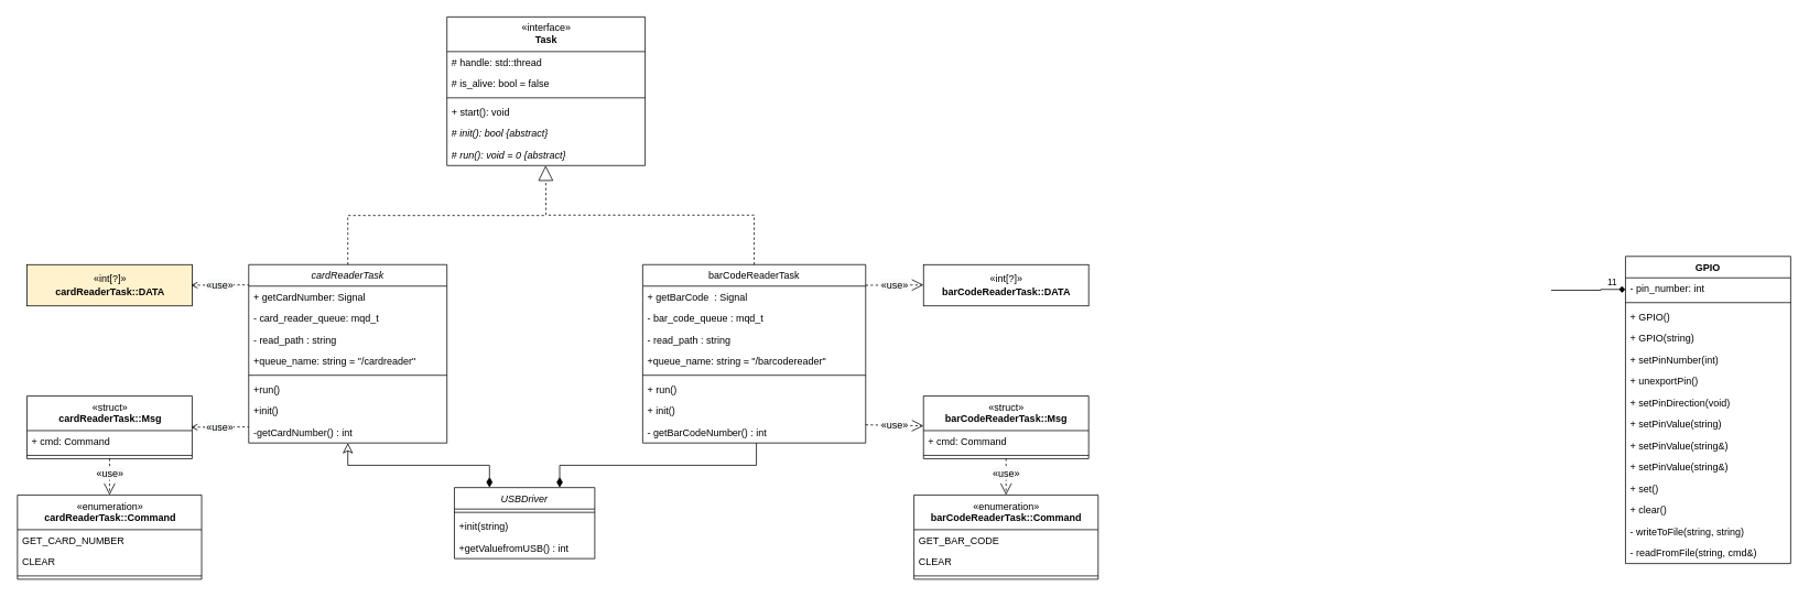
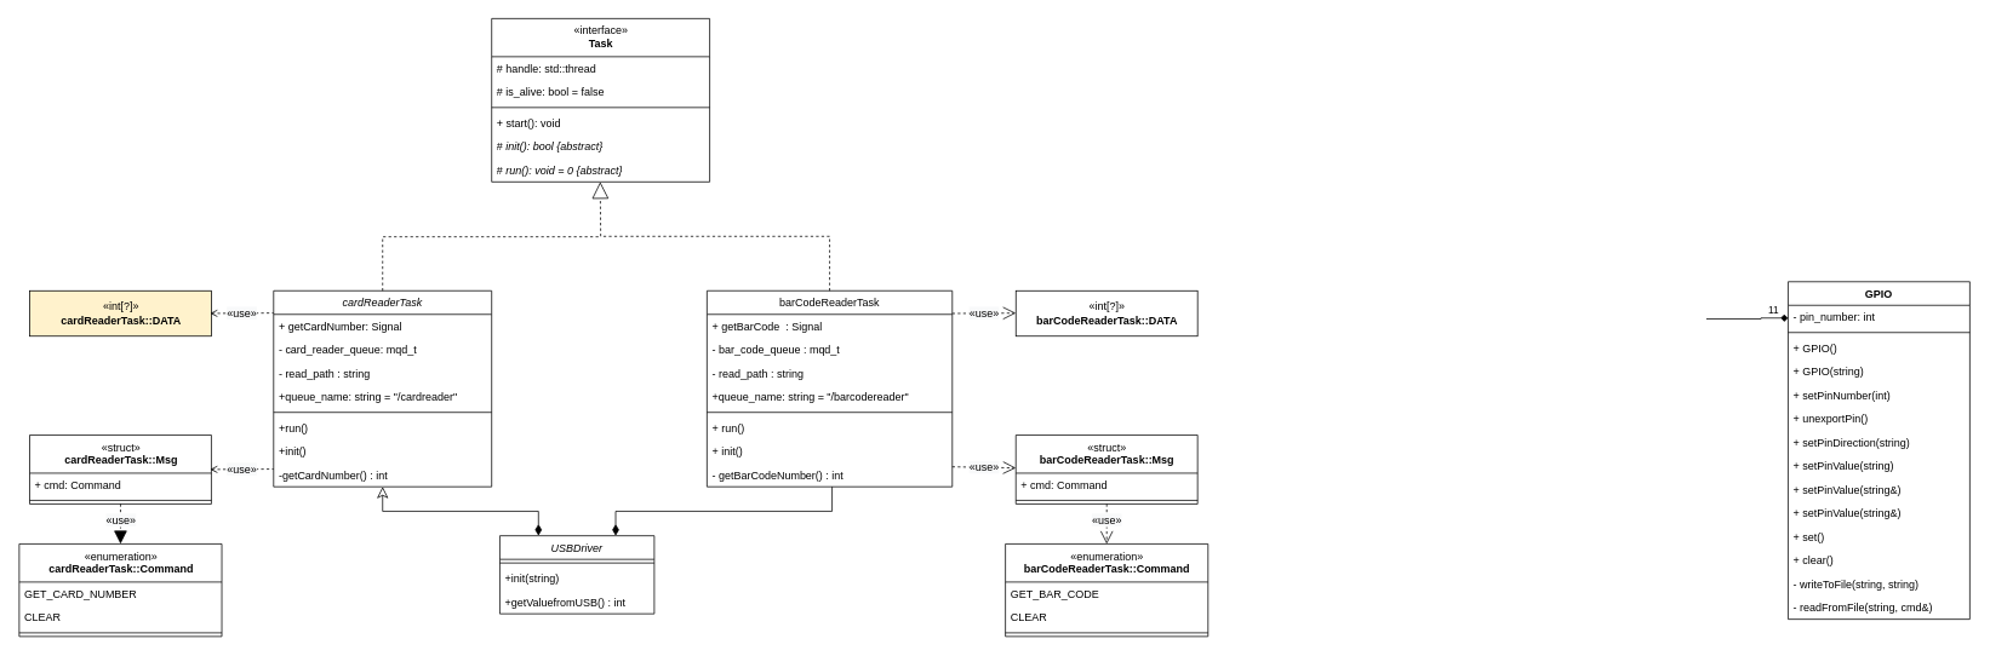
- <mxCell id="42" value="+ setPinDirection(void)" style="text;strokeColor=none;fillColor=none;align=left;verticalAlign=top;spacingLeft=4;spacingRight=4;overflow=hidden;rotatable=0;points=[[0,0.5],[1,0.5]];portConstraint=eastwest;" vertex="1" parent="35"><mxGeometry y="164" width="200" height="26" as="geometry" /></mxCell>
+ <mxCell id="42" value="+ setPinDirection(string)" style="text;strokeColor=none;fillColor=none;align=left;verticalAlign=top;spacingLeft=4;spacingRight=4;overflow=hidden;rotatable=0;points=[[0,0.5],[1,0.5]];portConstraint=eastwest;" vertex="1" parent="35"><mxGeometry y="164" width="200" height="26" as="geometry" /></mxCell>
- <mxCell id="63" value="&lt;span style=&quot;font-size: 12px ; background-color: rgb(248 , 249 , 250)&quot;&gt;«use»&lt;/span&gt;" style="endArrow=open;endSize=12;dashed=1;html=1;exitX=0.5;exitY=1;exitDx=0;exitDy=0;" edge="1" parent="1" source="64" target="67"><mxGeometry x="-0.176" width="160" relative="1" as="geometry"><mxPoint x="131.5" y="581" as="sourcePoint" /><mxPoint x="31.5" y="645" as="targetPoint" /><mxPoint as="offset" /></mxGeometry></mxCell>
+ <mxCell id="63" value="&lt;span style=&quot;font-size: 12px ; background-color: rgb(248 , 249 , 250)&quot;&gt;«use»&lt;/span&gt;" style="endArrow=block;endSize=12;dashed=1;html=1;exitX=0.5;exitY=1;exitDx=0;exitDy=0;" edge="1" parent="1" source="64" target="67"><mxGeometry x="-0.176" width="160" relative="1" as="geometry"><mxPoint x="131.5" y="581" as="sourcePoint" /><mxPoint x="31.5" y="645" as="targetPoint" /><mxPoint as="offset" /></mxGeometry></mxCell>
